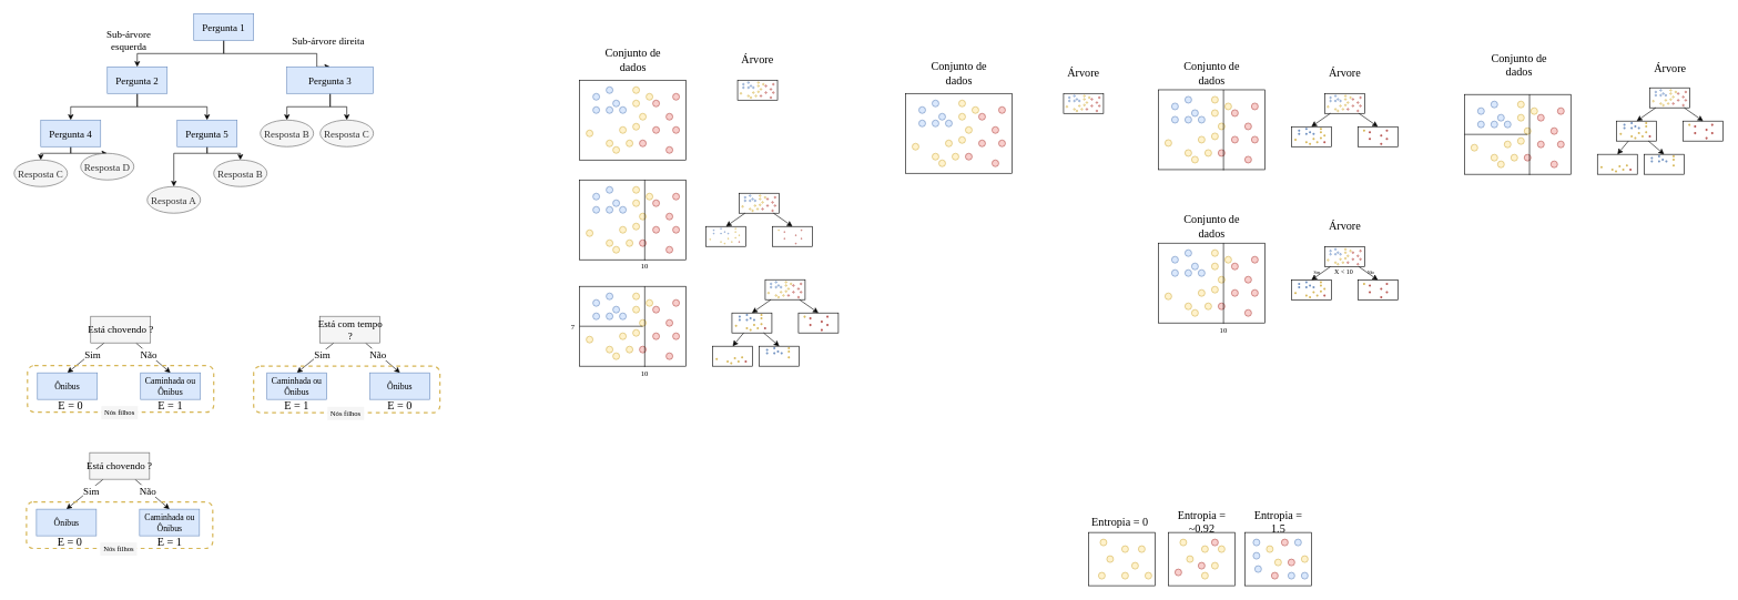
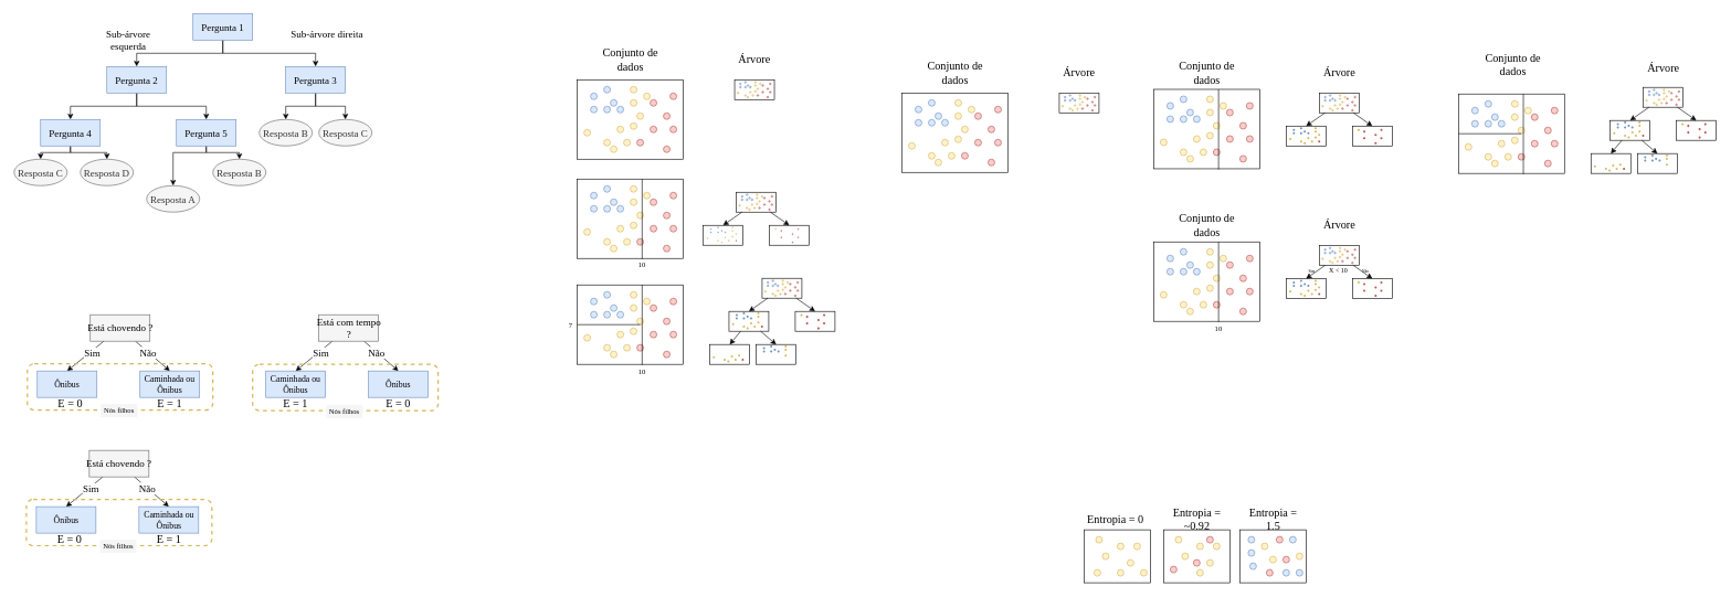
- <mxCell id="24" value="&lt;font face=&quot;Teko&quot; style=&quot;font-size: 15px&quot;&gt;Sub-árvore direita&lt;/font&gt;" style="text;html=1;strokeColor=none;fillColor=none;align=center;verticalAlign=middle;whiteSpace=wrap;rounded=0;" vertex="1" parent="1"><mxGeometry x="430" y="50" width="125" height="20" as="geometry" /></mxCell>
+ <mxCell id="24" value="&lt;font face=&quot;Teko&quot; style=&quot;font-size: 15px&quot;&gt;Sub-árvore direita&lt;/font&gt;" style="text;html=1;strokeColor=none;fillColor=none;align=center;verticalAlign=middle;whiteSpace=wrap;rounded=0;" vertex="1" parent="1"><mxGeometry x="430" y="40" width="125" height="20" as="geometry" /></mxCell>
- <mxCell id="7" value="&lt;font face=&quot;Teko&quot; style=&quot;font-size: 15px&quot;&gt;Pergunta 3&lt;/font&gt;" style="rounded=0;whiteSpace=wrap;html=1;fillColor=#dae8fc;strokeColor=#6c8ebf;" vertex="1" parent="1"><mxGeometry x="430" y="100" width="130" height="40" as="geometry" /></mxCell>
+ <mxCell id="7" value="&lt;font face=&quot;Teko&quot; style=&quot;font-size: 15px&quot;&gt;Pergunta 3&lt;/font&gt;" style="rounded=0;whiteSpace=wrap;html=1;fillColor=#dae8fc;strokeColor=#6c8ebf;" vertex="1" parent="1"><mxGeometry x="430" y="100" width="90" height="40" as="geometry" /></mxCell>
- <mxCell id="22" value="&lt;font style=&quot;font-size: 15px;&quot;&gt;Resposta D&lt;/font&gt;" style="ellipse;whiteSpace=wrap;html=1;fillColor=#f5f5f5;strokeColor=#666666;fontColor=#333333;fontSize=15;fontFamily=Teko;" vertex="1" parent="1"><mxGeometry x="120" y="230" width="80" height="40" as="geometry" /></mxCell>
+ <mxCell id="22" value="&lt;font style=&quot;font-size: 15px;&quot;&gt;Resposta D&lt;/font&gt;" style="ellipse;whiteSpace=wrap;html=1;fillColor=#f5f5f5;strokeColor=#666666;fontColor=#333333;fontSize=15;fontFamily=Teko;" vertex="1" parent="1"><mxGeometry x="120" y="240" width="80" height="40" as="geometry" /></mxCell>
